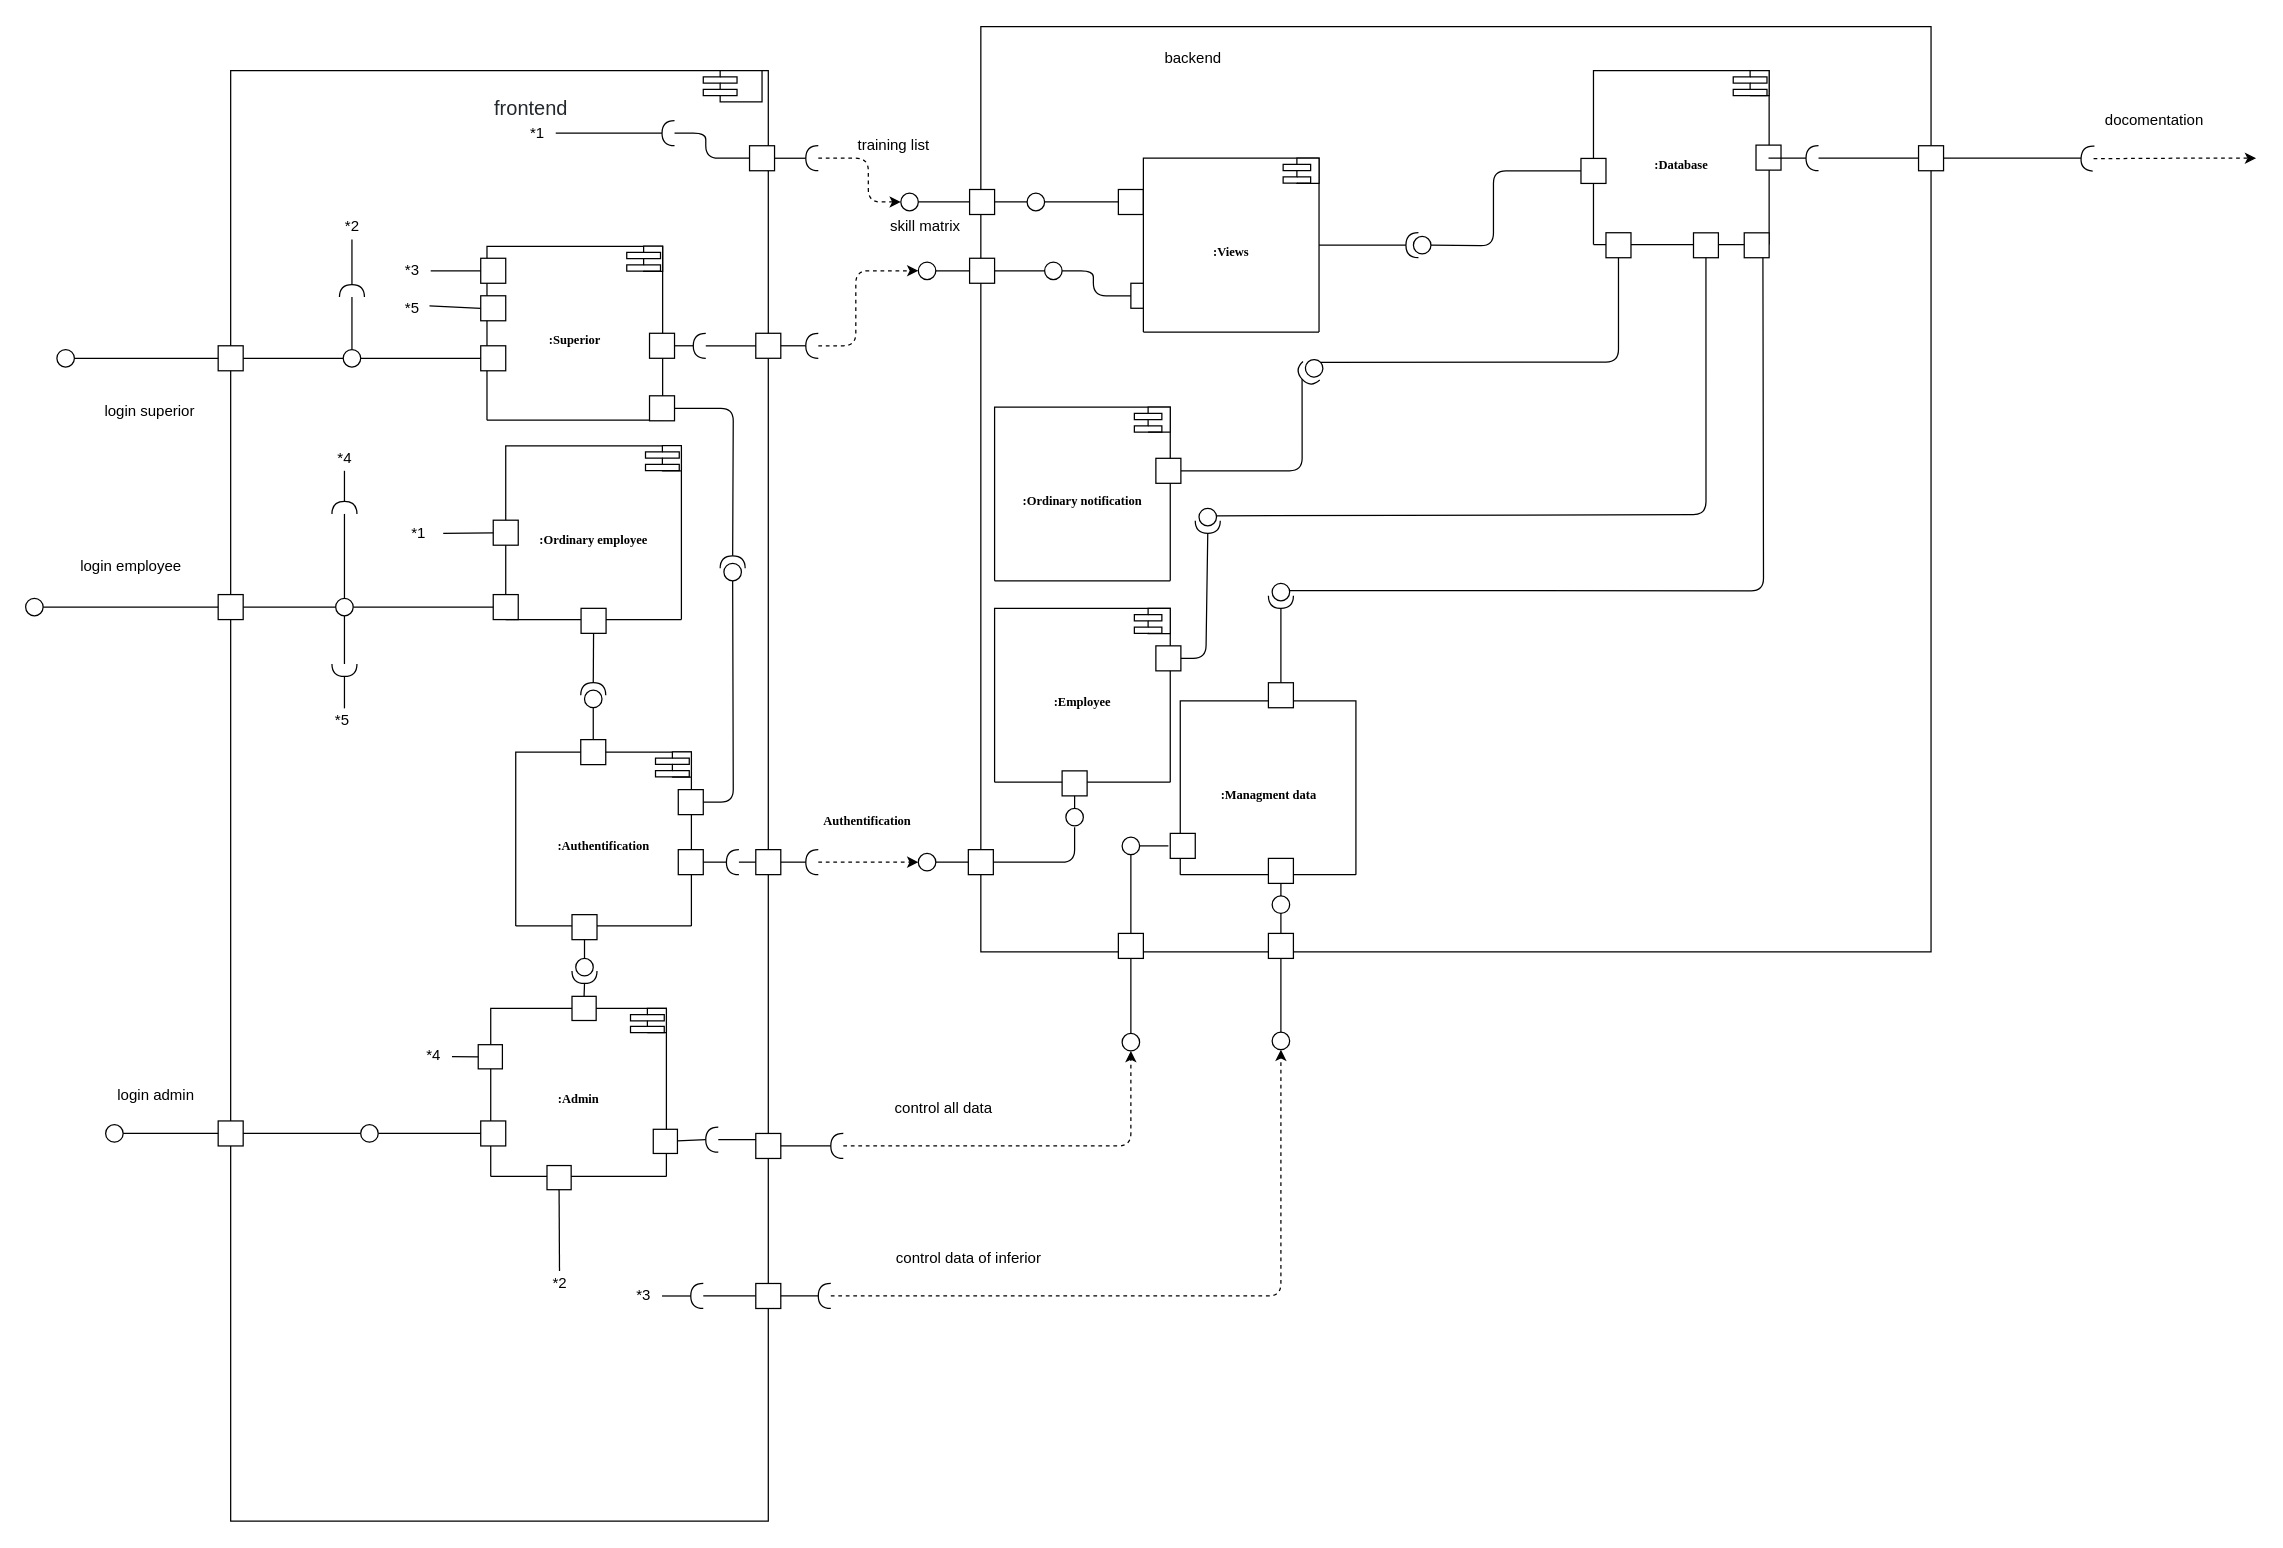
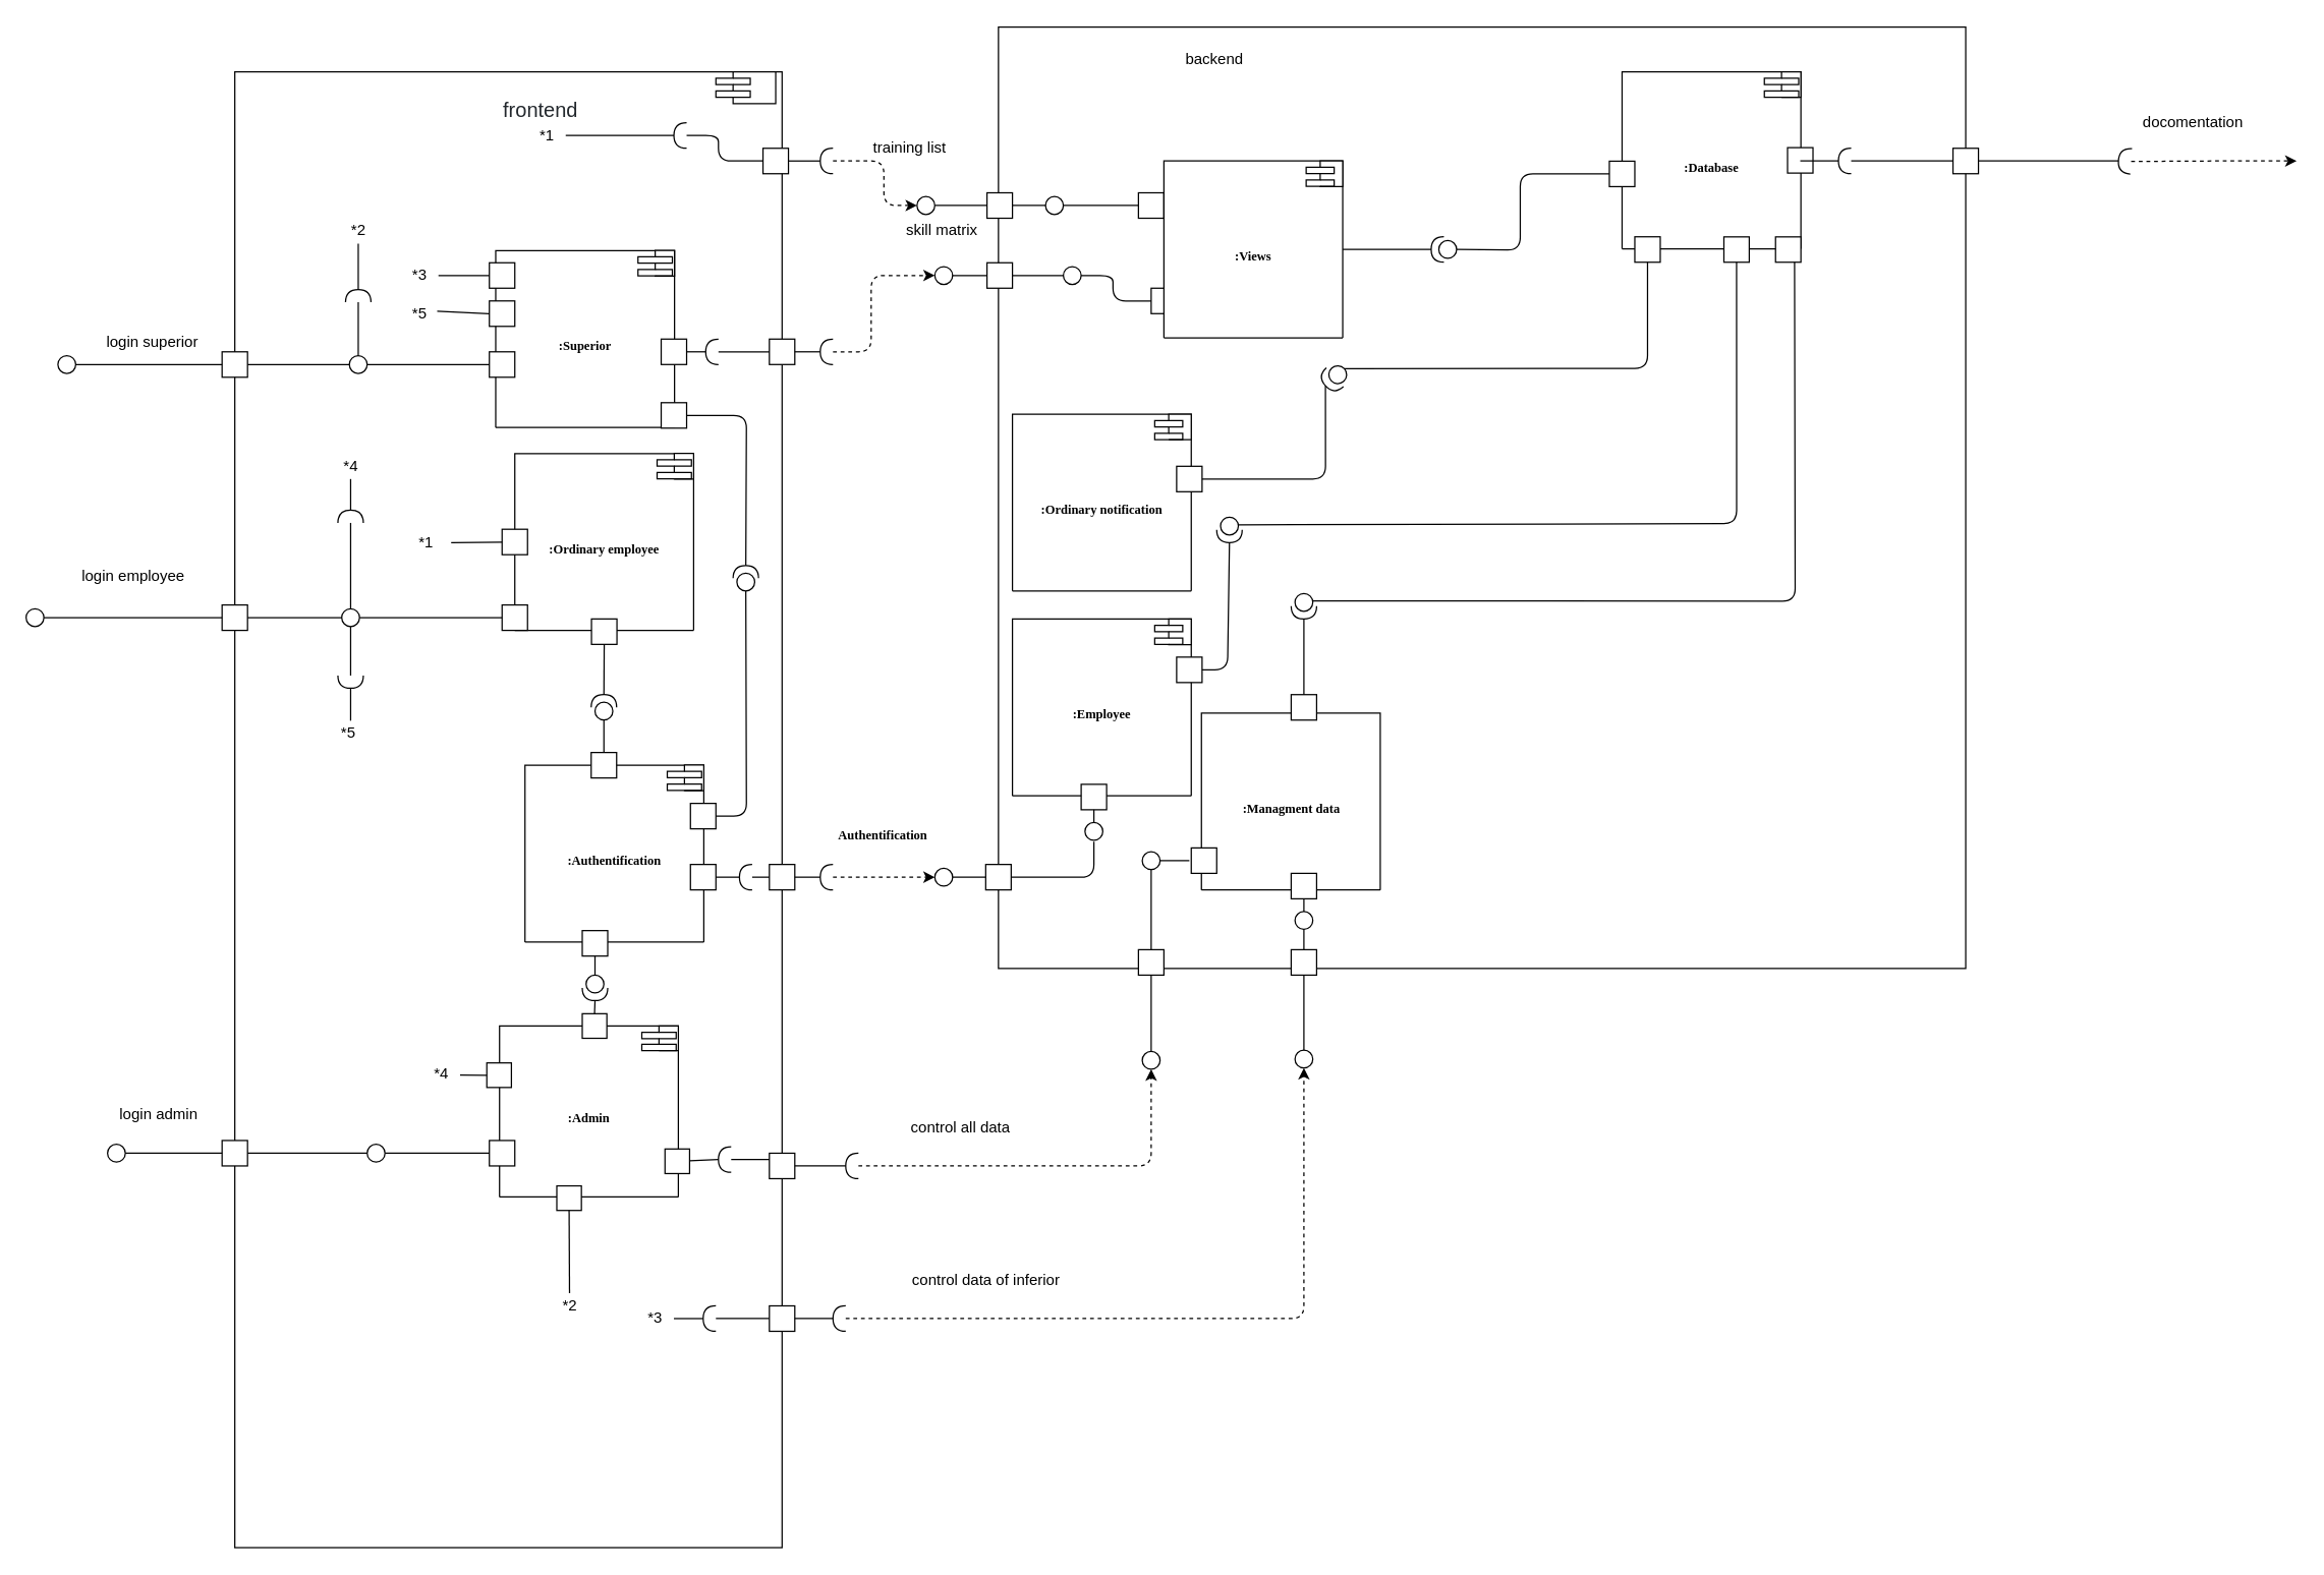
- <mxCell id="195" value="login superior" style="text;html=1;align=center;verticalAlign=middle;resizable=0;points=[];autosize=1;" parent="1" vertex="1"><mxGeometry x="74" y="319" width="90" height="20" as="geometry" /></mxCell>
+ <mxCell id="195" value="login superior" style="text;html=1;align=center;verticalAlign=middle;resizable=0;points=[];autosize=1;" parent="1" vertex="1"><mxGeometry x="74" y="259" width="90" height="20" as="geometry" /></mxCell>
